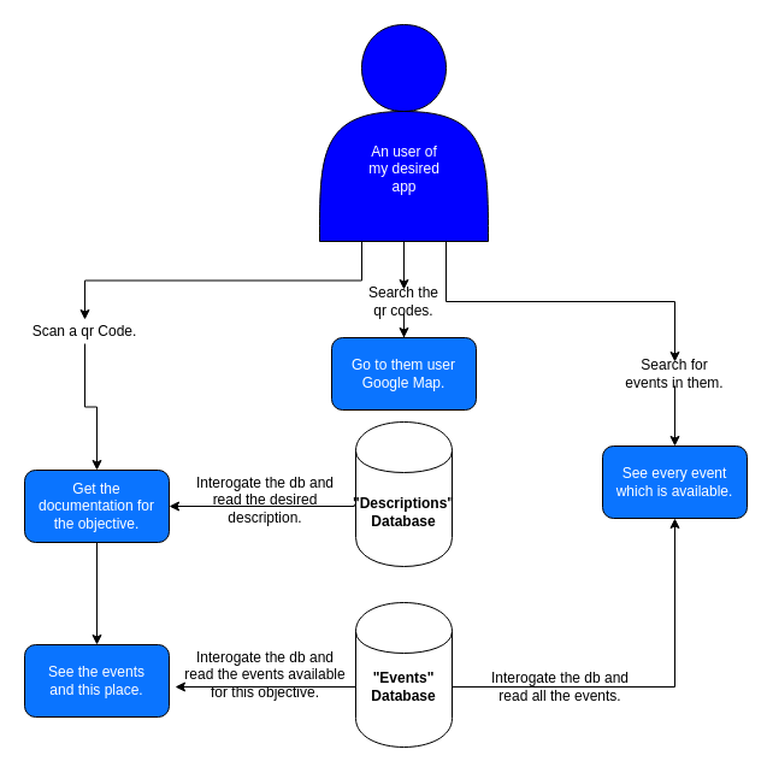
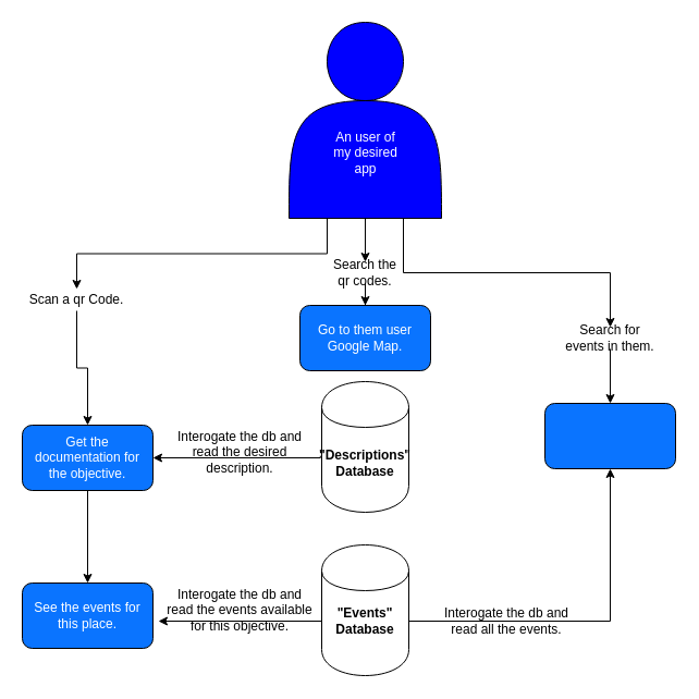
- <mxCell id="24" value="&lt;font color=&quot;#ffffff&quot;&gt;See every event which is available.&lt;/font&gt;" style="text;html=1;strokeColor=none;fillColor=none;align=center;verticalAlign=middle;whiteSpace=wrap;rounded=0;" vertex="1" parent="1"><mxGeometry x="505" y="380" width="110" height="40" as="geometry" /></mxCell>
- <mxCell id="19" value="See the events and this place." style="text;html=1;strokeColor=none;fillColor=none;align=center;verticalAlign=middle;whiteSpace=wrap;rounded=0;fontColor=#FFFFFF;" parent="1" vertex="1"><mxGeometry x="30" y="545" width="100" height="40" as="geometry" /></mxCell>
+ <mxCell id="19" value="See the events for this place." style="text;html=1;strokeColor=none;fillColor=none;align=center;verticalAlign=middle;whiteSpace=wrap;rounded=0;fontColor=#FFFFFF;" parent="1" vertex="1"><mxGeometry x="30" y="545" width="100" height="40" as="geometry" /></mxCell>
